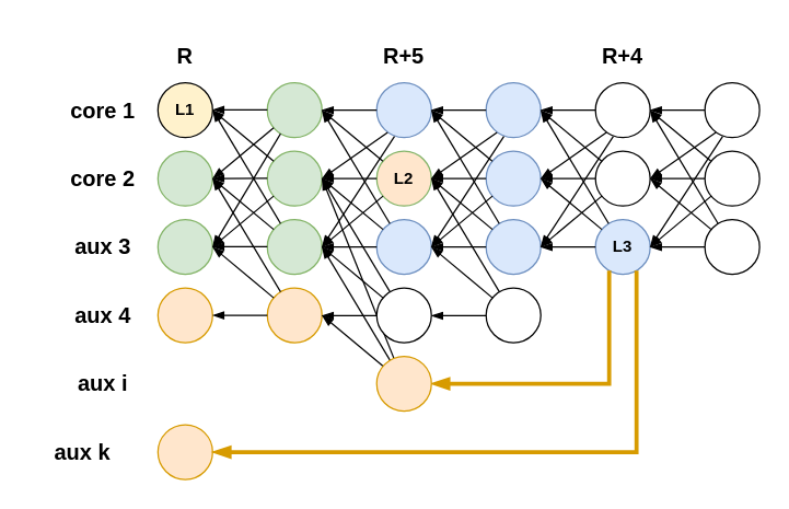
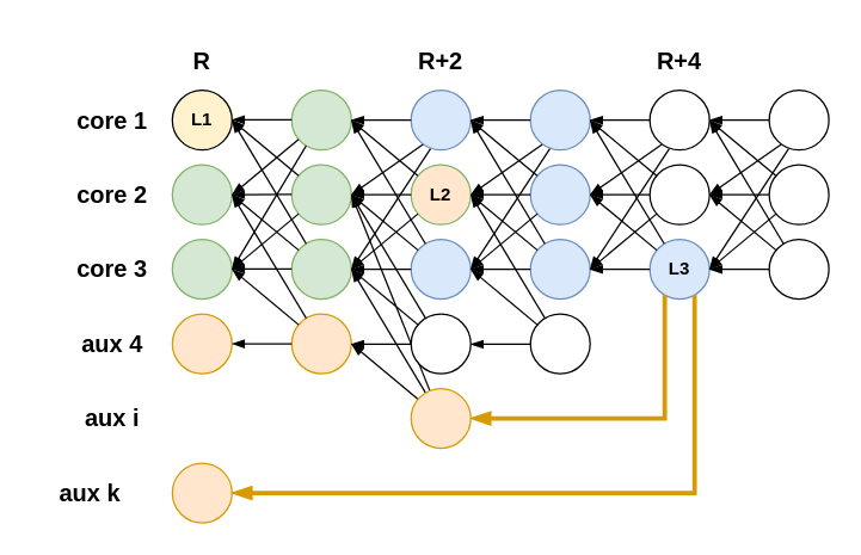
- <mxCell id="91" value="&lt;b&gt;&lt;font style=&quot;font-size: 16px;&quot;&gt;R+5&lt;/font&gt;&lt;/b&gt;" style="text;html=1;align=center;verticalAlign=middle;whiteSpace=wrap;rounded=0;" vertex="1" parent="1"><mxGeometry x="255" y="20" width="80" height="40" as="geometry" /></mxCell>
+ <mxCell id="91" value="&lt;b&gt;&lt;font style=&quot;font-size: 16px;&quot;&gt;R+2&lt;/font&gt;&lt;/b&gt;" style="text;html=1;align=center;verticalAlign=middle;whiteSpace=wrap;rounded=0;" vertex="1" parent="1"><mxGeometry x="255" y="20" width="80" height="40" as="geometry" /></mxCell>
- <mxCell id="86" value="&lt;b&gt;&lt;font style=&quot;font-size: 16px;&quot;&gt;aux 3&lt;/font&gt;&lt;/b&gt;" style="text;html=1;align=center;verticalAlign=middle;whiteSpace=wrap;rounded=0;" vertex="1" parent="1"><mxGeometry x="35" y="160" width="80" height="40" as="geometry" /></mxCell>
+ <mxCell id="86" value="&lt;b&gt;&lt;font style=&quot;font-size: 16px;&quot;&gt;core 3&lt;/font&gt;&lt;/b&gt;" style="text;html=1;align=center;verticalAlign=middle;whiteSpace=wrap;rounded=0;" vertex="1" parent="1"><mxGeometry x="35" y="160" width="80" height="40" as="geometry" /></mxCell>
